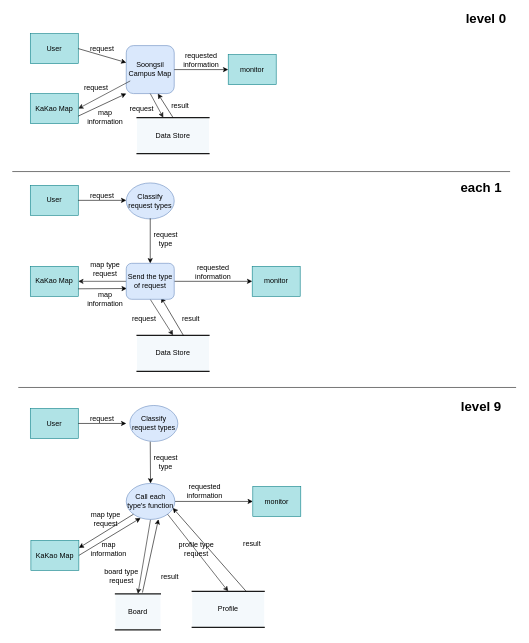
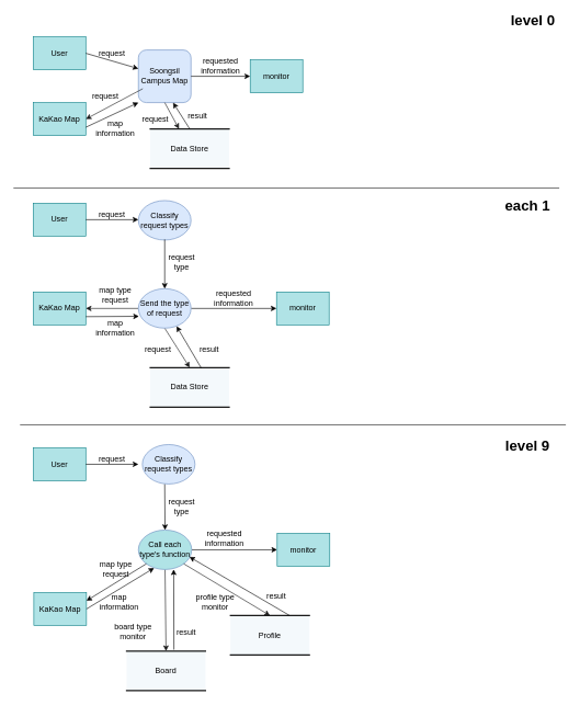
- <mxCell id="35" value="Send the type of request" style="whiteSpace=wrap;html=1;fillColor=#dae8fc;strokeColor=#6c8ebf;rounded=1;" vertex="1" parent="1"><mxGeometry x="210" y="438" width="80" height="60" as="geometry" /></mxCell>
+ <mxCell id="35" value="Send the type of request" style="ellipse;whiteSpace=wrap;html=1;fillColor=#dae8fc;strokeColor=#6c8ebf;" vertex="1" parent="1"><mxGeometry x="210" y="438" width="80" height="60" as="geometry" /></mxCell>
- <mxCell id="57" value="Call each type's function" style="ellipse;whiteSpace=wrap;html=1;fillColor=#dae8fc;strokeColor=#6c8ebf;" vertex="1" parent="1"><mxGeometry x="210" y="805" width="81" height="60" as="geometry" /></mxCell>
+ <mxCell id="57" value="Call each type's function" style="ellipse;whiteSpace=wrap;html=1;fillColor=#b0e3e6;strokeColor=#6c8ebf;" vertex="1" parent="1"><mxGeometry x="210" y="805" width="81" height="60" as="geometry" /></mxCell>
- <mxCell id="66" value="profile type request" style="text;html=1;strokeColor=none;fillColor=none;align=center;verticalAlign=middle;whiteSpace=wrap;rounded=0;" vertex="1" parent="1"><mxGeometry x="291" y="905" width="72" height="20" as="geometry" /></mxCell>
+ <mxCell id="66" value="profile type monitor" style="text;html=1;strokeColor=none;fillColor=none;align=center;verticalAlign=middle;whiteSpace=wrap;rounded=0;" vertex="1" parent="1"><mxGeometry x="291" y="905" width="72" height="20" as="geometry" /></mxCell>
- <mxCell id="51" value="board type request" style="text;html=1;strokeColor=none;fillColor=none;align=center;verticalAlign=middle;whiteSpace=wrap;rounded=0;" vertex="1" parent="1"><mxGeometry x="172" y="950" width="60" height="20" as="geometry" /></mxCell>
+ <mxCell id="51" value="board type monitor" style="text;html=1;strokeColor=none;fillColor=none;align=center;verticalAlign=middle;whiteSpace=wrap;rounded=0;" vertex="1" parent="1"><mxGeometry x="172" y="950" width="60" height="20" as="geometry" /></mxCell>
- <mxCell id="64" value="Profile" style="shape=partialRectangle;whiteSpace=wrap;html=1;left=0;right=0;fillColor=#F4F9FC;strokeWidth=2;strokeColor=#1A1A1A;" vertex="1" parent="1"><mxGeometry x="320" y="985" width="120" height="60" as="geometry" /></mxCell>
+ <mxCell id="64" value="Profile" style="shape=partialRectangle;whiteSpace=wrap;html=1;left=0;right=0;fillColor=#F4F9FC;strokeWidth=2;strokeColor=#1A1A1A;" vertex="1" parent="1"><mxGeometry x="350" y="935" width="120" height="60" as="geometry" /></mxCell>
- <mxCell id="49" value="Board" style="shape=partialRectangle;whiteSpace=wrap;html=1;left=0;right=0;fillColor=#F4F9FC;strokeWidth=2;strokeColor=#1A1A1A;" vertex="1" parent="1"><mxGeometry x="192" y="989" width="75" height="60" as="geometry" /></mxCell>
+ <mxCell id="49" value="Board" style="shape=partialRectangle;whiteSpace=wrap;html=1;left=0;right=0;fillColor=#F4F9FC;strokeWidth=2;strokeColor=#1A1A1A;" vertex="1" parent="1"><mxGeometry x="192" y="989" width="120" height="60" as="geometry" /></mxCell>
